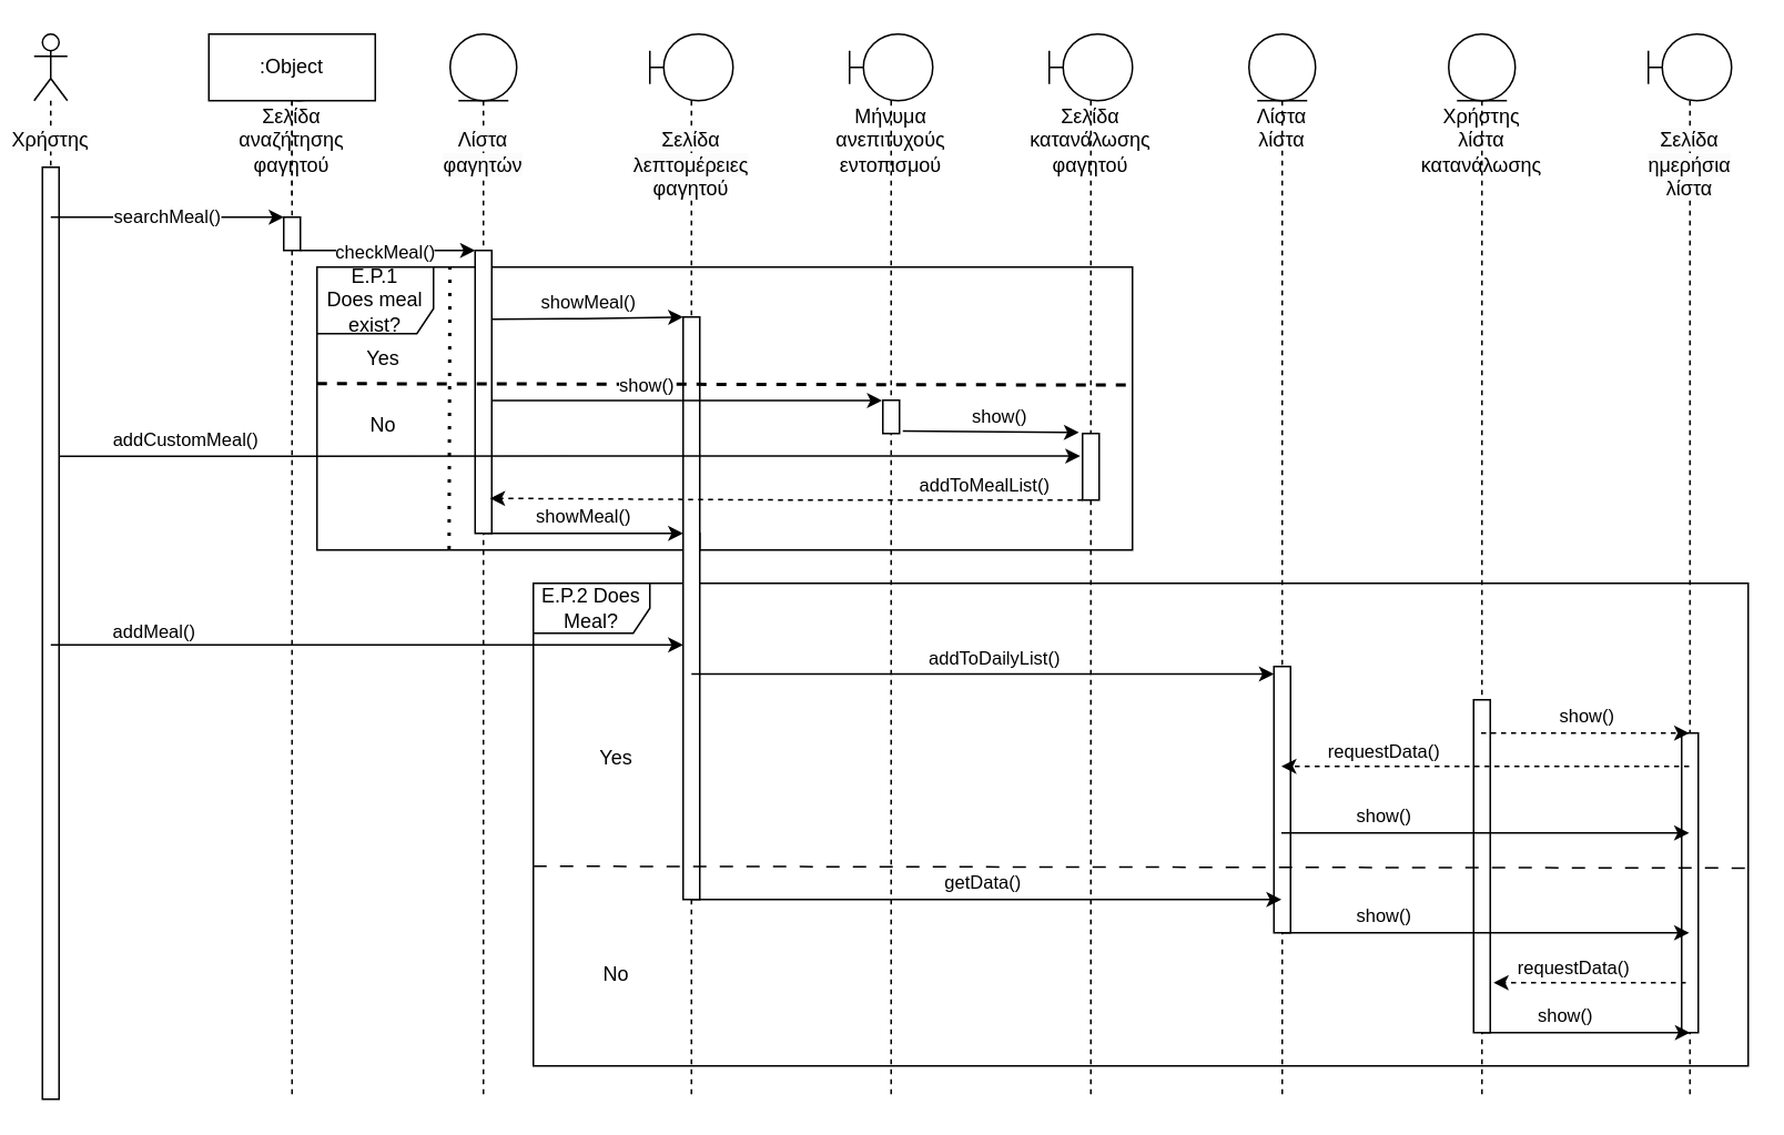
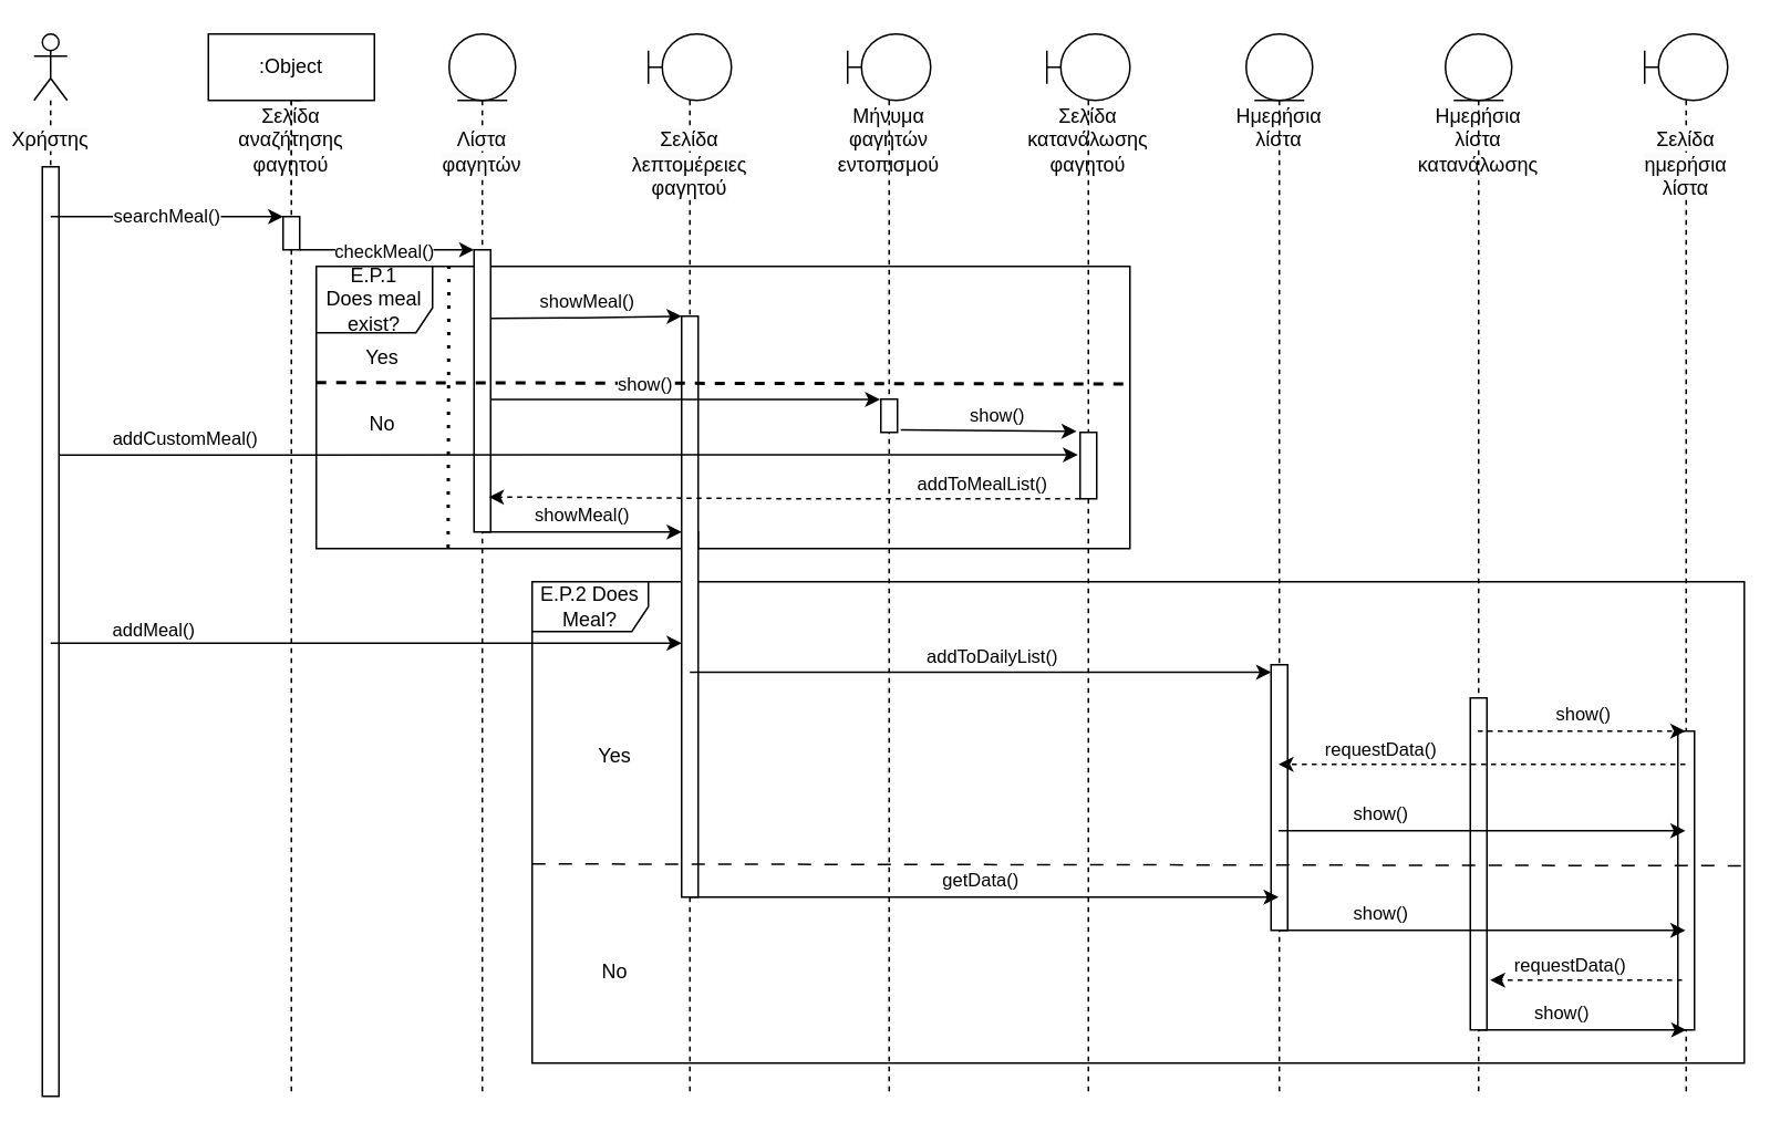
- <mxCell id="18" value="Λίστα λίστα" style="shape=umlLifeline;participant=umlEntity;perimeter=lifelinePerimeter;whiteSpace=wrap;html=1;container=1;collapsible=0;recursiveResize=0;verticalAlign=top;spacingTop=36;outlineConnect=0;" parent="1" vertex="1"><mxGeometry x="750" y="20" width="40" height="640" as="geometry" /></mxCell>
+ <mxCell id="18" value="Ημερήσια λίστα" style="shape=umlLifeline;participant=umlEntity;perimeter=lifelinePerimeter;whiteSpace=wrap;html=1;container=1;collapsible=0;recursiveResize=0;verticalAlign=top;spacingTop=36;outlineConnect=0;" parent="1" vertex="1"><mxGeometry x="750" y="20" width="40" height="640" as="geometry" /></mxCell>
- <mxCell id="20" value="Μήνυμα ανεπιτυχούς εντοπισμού" style="shape=umlLifeline;participant=umlBoundary;perimeter=lifelinePerimeter;whiteSpace=wrap;html=1;container=1;collapsible=0;recursiveResize=0;verticalAlign=top;spacingTop=36;outlineConnect=0;strokeColor=#000000;" parent="1" vertex="1"><mxGeometry x="510" y="20" width="50" height="640" as="geometry" /></mxCell>
+ <mxCell id="20" value="Μήνυμα φαγητών εντοπισμού" style="shape=umlLifeline;participant=umlBoundary;perimeter=lifelinePerimeter;whiteSpace=wrap;html=1;container=1;collapsible=0;recursiveResize=0;verticalAlign=top;spacingTop=36;outlineConnect=0;strokeColor=#000000;" parent="1" vertex="1"><mxGeometry x="510" y="20" width="50" height="640" as="geometry" /></mxCell>
- <mxCell id="48" value="Χρήστης λίστα κατανάλωσης" style="shape=umlLifeline;participant=umlEntity;perimeter=lifelinePerimeter;whiteSpace=wrap;html=1;container=1;collapsible=0;recursiveResize=0;verticalAlign=top;spacingTop=36;outlineConnect=0;" parent="1" vertex="1"><mxGeometry x="870" y="20" width="40" height="640" as="geometry" /></mxCell>
+ <mxCell id="48" value="Ημερήσια λίστα κατανάλωσης" style="shape=umlLifeline;participant=umlEntity;perimeter=lifelinePerimeter;whiteSpace=wrap;html=1;container=1;collapsible=0;recursiveResize=0;verticalAlign=top;spacingTop=36;outlineConnect=0;" parent="1" vertex="1"><mxGeometry x="870" y="20" width="40" height="640" as="geometry" /></mxCell>
